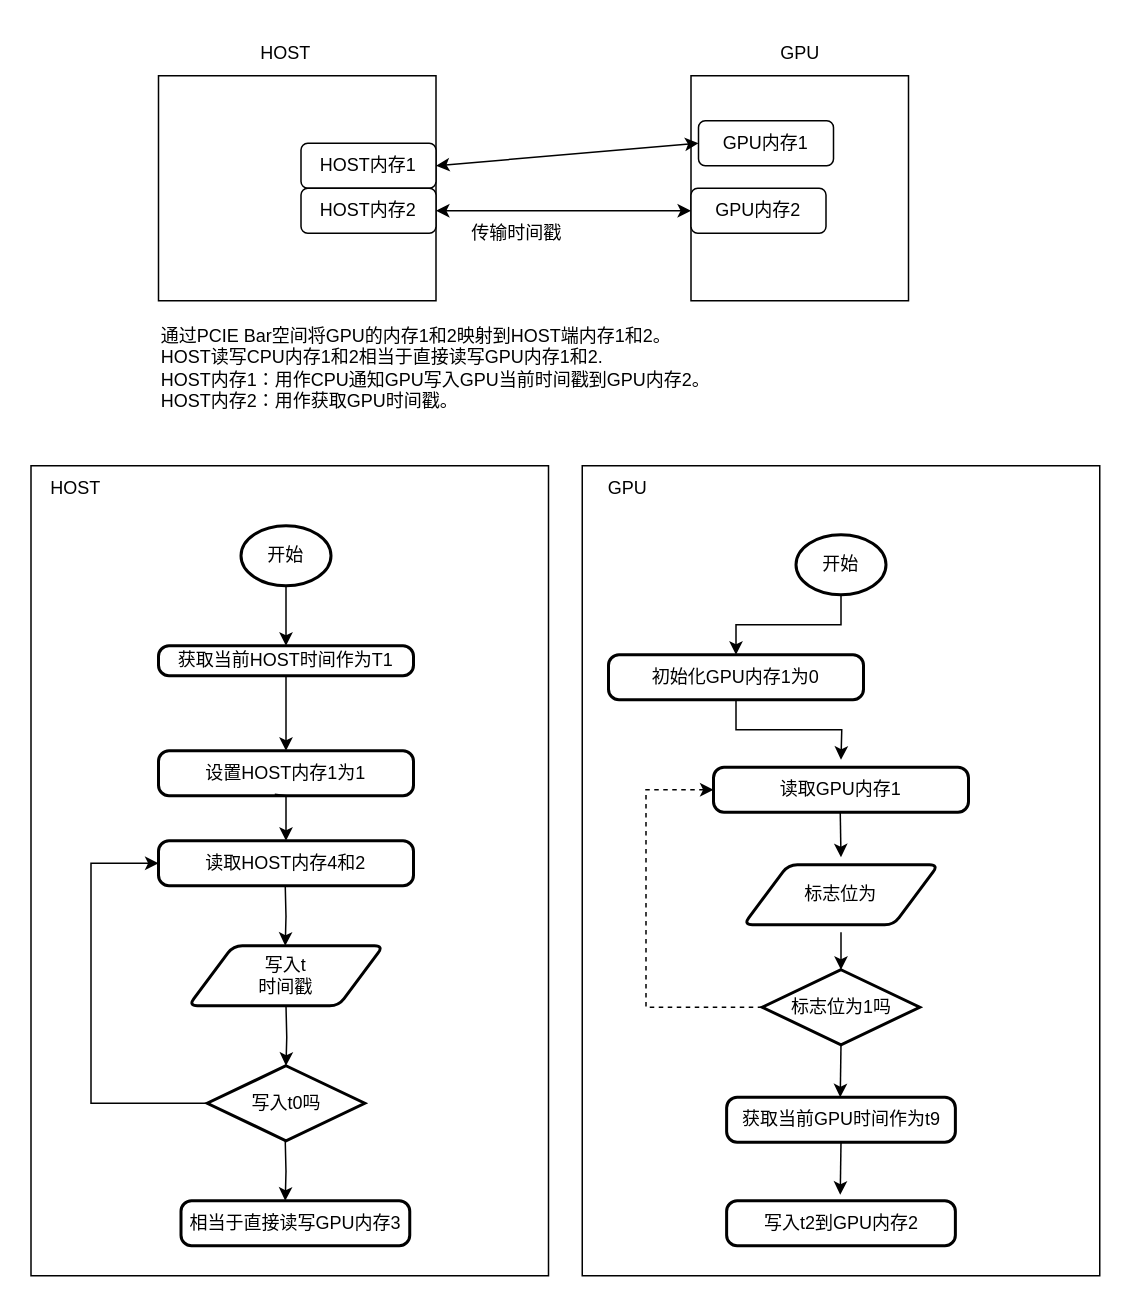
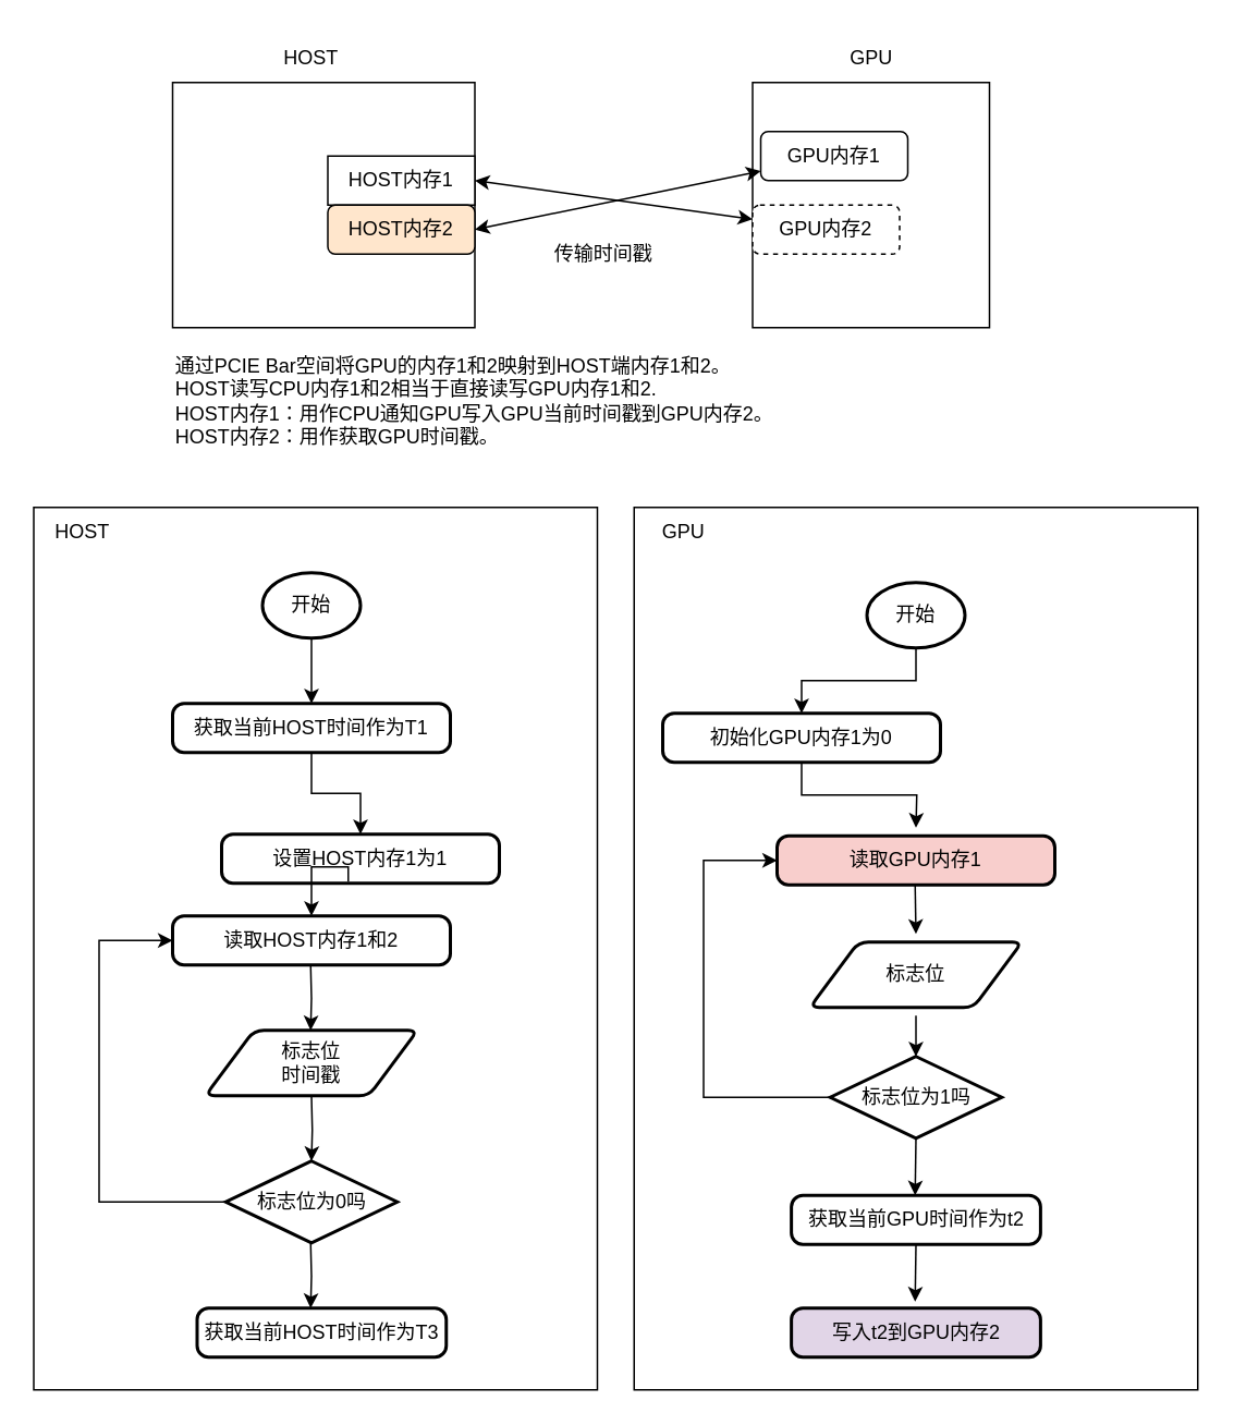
- <mxCell id="42" value="" style="endArrow=classic;startArrow=classic;html=1;rounded=0;exitX=1;exitY=0.5;exitDx=0;exitDy=0;entryX=0;entryY=0.5;entryDx=0;entryDy=0;" edge="1" parent="1" source="34" target="36"><mxGeometry width="50" height="50" relative="1" as="geometry"><mxPoint x="330" y="160" as="sourcePoint" /><mxPoint x="380" y="110" as="targetPoint" /></mxGeometry></mxCell>
+ <mxCell id="42" value="" style="endArrow=classic;startArrow=classic;html=1;rounded=0;exitX=1;exitY=0.5;exitDx=0;exitDy=0;" edge="1" parent="1" source="34" target="37"><mxGeometry width="50" height="50" relative="1" as="geometry"><mxPoint x="330" y="160" as="sourcePoint" /><mxPoint x="380" y="110" as="targetPoint" /></mxGeometry></mxCell>
- <mxCell id="34" value="HOST内存1" style="rounded=1;whiteSpace=wrap;html=1;" vertex="1" parent="1"><mxGeometry x="200" y="95" width="90" height="30" as="geometry" /></mxCell>
+ <mxCell id="34" value="HOST内存1" style="whiteSpace=wrap;html=1;rounded=0;" vertex="1" parent="1"><mxGeometry x="200" y="95" width="90" height="30" as="geometry" /></mxCell>
- <mxCell id="35" value="HOST内存2" style="rounded=1;whiteSpace=wrap;html=1;" vertex="1" parent="1"><mxGeometry x="200" y="125" width="90" height="30" as="geometry" /></mxCell>
+ <mxCell id="35" value="HOST内存2" style="rounded=1;whiteSpace=wrap;html=1;fillColor=#ffe6cc;" vertex="1" parent="1"><mxGeometry x="200" y="125" width="90" height="30" as="geometry" /></mxCell>
- <mxCell id="43" value="" style="endArrow=classic;startArrow=classic;html=1;rounded=0;exitX=1;exitY=0.5;exitDx=0;exitDy=0;entryX=0;entryY=0.5;entryDx=0;entryDy=0;" edge="1" parent="1" source="35" target="37"><mxGeometry width="50" height="50" relative="1" as="geometry"><mxPoint x="380" y="190" as="sourcePoint" /><mxPoint x="430" y="140" as="targetPoint" /></mxGeometry></mxCell>
+ <mxCell id="43" value="" style="endArrow=classic;startArrow=classic;html=1;rounded=0;exitX=1;exitY=0.5;exitDx=0;exitDy=0;" edge="1" parent="1" source="35" target="36"><mxGeometry width="50" height="50" relative="1" as="geometry"><mxPoint x="380" y="190" as="sourcePoint" /><mxPoint x="430" y="140" as="targetPoint" /></mxGeometry></mxCell>
- <mxCell id="37" value="GPU内存2" style="rounded=1;whiteSpace=wrap;html=1;" vertex="1" parent="1"><mxGeometry x="460" y="125" width="90" height="30" as="geometry" /></mxCell>
+ <mxCell id="37" value="GPU内存2" style="rounded=1;whiteSpace=wrap;html=1;dashed=1;" vertex="1" parent="1"><mxGeometry x="460" y="125" width="90" height="30" as="geometry" /></mxCell>
- <mxCell id="45" value="传输时间戳" style="text;html=1;strokeColor=none;fillColor=none;align=center;verticalAlign=middle;whiteSpace=wrap;rounded=0;" vertex="1" parent="1"><mxGeometry x="303" y="140" width="82" height="30" as="geometry" /></mxCell>
+ <mxCell id="45" value="传输时间戳" style="text;html=1;strokeColor=none;fillColor=none;align=center;verticalAlign=middle;whiteSpace=wrap;rounded=0;" vertex="1" parent="1"><mxGeometry x="328" y="140" width="82" height="30" as="geometry" /></mxCell>
- <mxCell id="11" value="获取当前HOST时间作为T1" style="rounded=1;whiteSpace=wrap;html=1;absoluteArcSize=1;arcSize=14;strokeWidth=2;" parent="1" vertex="1"><mxGeometry x="105" y="430" width="170" height="20" as="geometry" /></mxCell>
+ <mxCell id="11" value="获取当前HOST时间作为T1" style="rounded=1;whiteSpace=wrap;html=1;absoluteArcSize=1;arcSize=14;strokeWidth=2;" parent="1" vertex="1"><mxGeometry x="105" y="430" width="170" height="30" as="geometry" /></mxCell>
- <mxCell id="9" value="设置HOST内存1为1" style="rounded=1;whiteSpace=wrap;html=1;absoluteArcSize=1;arcSize=14;strokeWidth=2;" parent="1" vertex="1"><mxGeometry x="105" y="500" width="170" height="30" as="geometry" /></mxCell>
+ <mxCell id="9" value="设置HOST内存1为1" style="rounded=1;whiteSpace=wrap;html=1;absoluteArcSize=1;arcSize=14;strokeWidth=2;" parent="1" vertex="1"><mxGeometry x="135" y="510" width="170" height="30" as="geometry" /></mxCell>
- <mxCell id="26" value="读取GPU内存1" style="rounded=1;whiteSpace=wrap;html=1;absoluteArcSize=1;arcSize=14;strokeWidth=2;" parent="1" vertex="1"><mxGeometry x="475" y="511" width="170" height="30" as="geometry" /></mxCell>
+ <mxCell id="26" value="读取GPU内存1" style="rounded=1;whiteSpace=wrap;html=1;absoluteArcSize=1;arcSize=14;strokeWidth=2;fillColor=#f8cecc;" parent="1" vertex="1"><mxGeometry x="475" y="511" width="170" height="30" as="geometry" /></mxCell>
- <mxCell id="13" value="读取HOST内存4和2" style="rounded=1;whiteSpace=wrap;html=1;absoluteArcSize=1;arcSize=14;strokeWidth=2;" parent="1" vertex="1"><mxGeometry x="105" y="560" width="170" height="30" as="geometry" /></mxCell>
+ <mxCell id="13" value="读取HOST内存1和2" style="rounded=1;whiteSpace=wrap;html=1;absoluteArcSize=1;arcSize=14;strokeWidth=2;" parent="1" vertex="1"><mxGeometry x="105" y="560" width="170" height="30" as="geometry" /></mxCell>
- <mxCell id="20" value="标志位为" style="shape=parallelogram;html=1;strokeWidth=2;perimeter=parallelogramPerimeter;whiteSpace=wrap;rounded=1;arcSize=12;size=0.23;" parent="1" vertex="1"><mxGeometry x="495" y="576" width="130" height="40" as="geometry" /></mxCell>
+ <mxCell id="20" value="标志位" style="shape=parallelogram;html=1;strokeWidth=2;perimeter=parallelogramPerimeter;whiteSpace=wrap;rounded=1;arcSize=12;size=0.23;" parent="1" vertex="1"><mxGeometry x="495" y="576" width="130" height="40" as="geometry" /></mxCell>
- <mxCell id="22" value="" style="endArrow=classic;html=1;rounded=0;exitX=0;exitY=0.5;exitDx=0;exitDy=0;exitPerimeter=0;entryX=0;entryY=0.5;entryDx=0;entryDy=0;dashed=1;" parent="1" source="21" target="26" edge="1"><mxGeometry width="50" height="50" relative="1" as="geometry"><mxPoint x="507.5" y="681" as="sourcePoint" /><mxPoint x="440" y="511" as="targetPoint" /><Array as="points"><mxPoint x="430" y="671" /><mxPoint x="430" y="526" /></Array></mxGeometry></mxCell>
+ <mxCell id="22" value="" style="endArrow=classic;html=1;rounded=0;exitX=0;exitY=0.5;exitDx=0;exitDy=0;exitPerimeter=0;entryX=0;entryY=0.5;entryDx=0;entryDy=0;" parent="1" source="21" target="26" edge="1"><mxGeometry width="50" height="50" relative="1" as="geometry"><mxPoint x="507.5" y="681" as="sourcePoint" /><mxPoint x="440" y="511" as="targetPoint" /><Array as="points"><mxPoint x="430" y="671" /><mxPoint x="430" y="526" /></Array></mxGeometry></mxCell>
- <mxCell id="6" value="写入t&lt;br&gt;时间戳" style="shape=parallelogram;html=1;strokeWidth=2;perimeter=parallelogramPerimeter;whiteSpace=wrap;rounded=1;arcSize=12;size=0.23;" parent="1" vertex="1"><mxGeometry x="125" y="630" width="130" height="40" as="geometry" /></mxCell>
+ <mxCell id="6" value="标志位&lt;br&gt;时间戳" style="shape=parallelogram;html=1;strokeWidth=2;perimeter=parallelogramPerimeter;whiteSpace=wrap;rounded=1;arcSize=12;size=0.23;" parent="1" vertex="1"><mxGeometry x="125" y="630" width="130" height="40" as="geometry" /></mxCell>
- <mxCell id="7" value="写入t0吗" style="strokeWidth=2;html=1;shape=mxgraph.flowchart.decision;whiteSpace=wrap;" parent="1" vertex="1"><mxGeometry x="137.5" y="710" width="105" height="50" as="geometry" /></mxCell>
+ <mxCell id="7" value="标志位为0吗" style="strokeWidth=2;html=1;shape=mxgraph.flowchart.decision;whiteSpace=wrap;" parent="1" vertex="1"><mxGeometry x="137.5" y="710" width="105" height="50" as="geometry" /></mxCell>
- <mxCell id="25" value="获取当前GPU时间作为t9" style="rounded=1;whiteSpace=wrap;html=1;absoluteArcSize=1;arcSize=14;strokeWidth=2;" parent="1" vertex="1"><mxGeometry x="483.75" y="731" width="152.5" height="30" as="geometry" /></mxCell>
+ <mxCell id="25" value="获取当前GPU时间作为t2" style="rounded=1;whiteSpace=wrap;html=1;absoluteArcSize=1;arcSize=14;strokeWidth=2;" parent="1" vertex="1"><mxGeometry x="483.75" y="731" width="152.5" height="30" as="geometry" /></mxCell>
- <mxCell id="12" value="相当于直接读写GPU内存3" style="rounded=1;whiteSpace=wrap;html=1;absoluteArcSize=1;arcSize=14;strokeWidth=2;" parent="1" vertex="1"><mxGeometry x="120" y="800" width="152.5" height="30" as="geometry" /></mxCell>
+ <mxCell id="12" value="获取当前HOST时间作为T3" style="rounded=1;whiteSpace=wrap;html=1;absoluteArcSize=1;arcSize=14;strokeWidth=2;" parent="1" vertex="1"><mxGeometry x="120" y="800" width="152.5" height="30" as="geometry" /></mxCell>
- <mxCell id="30" value="写入t2到GPU内存2" style="rounded=1;whiteSpace=wrap;html=1;absoluteArcSize=1;arcSize=14;strokeWidth=2;" parent="1" vertex="1"><mxGeometry x="483.75" y="800" width="152.5" height="30" as="geometry" /></mxCell>
+ <mxCell id="30" value="写入t2到GPU内存2" style="rounded=1;whiteSpace=wrap;html=1;absoluteArcSize=1;arcSize=14;strokeWidth=2;fillColor=#e1d5e7;" parent="1" vertex="1"><mxGeometry x="483.75" y="800" width="152.5" height="30" as="geometry" /></mxCell>
